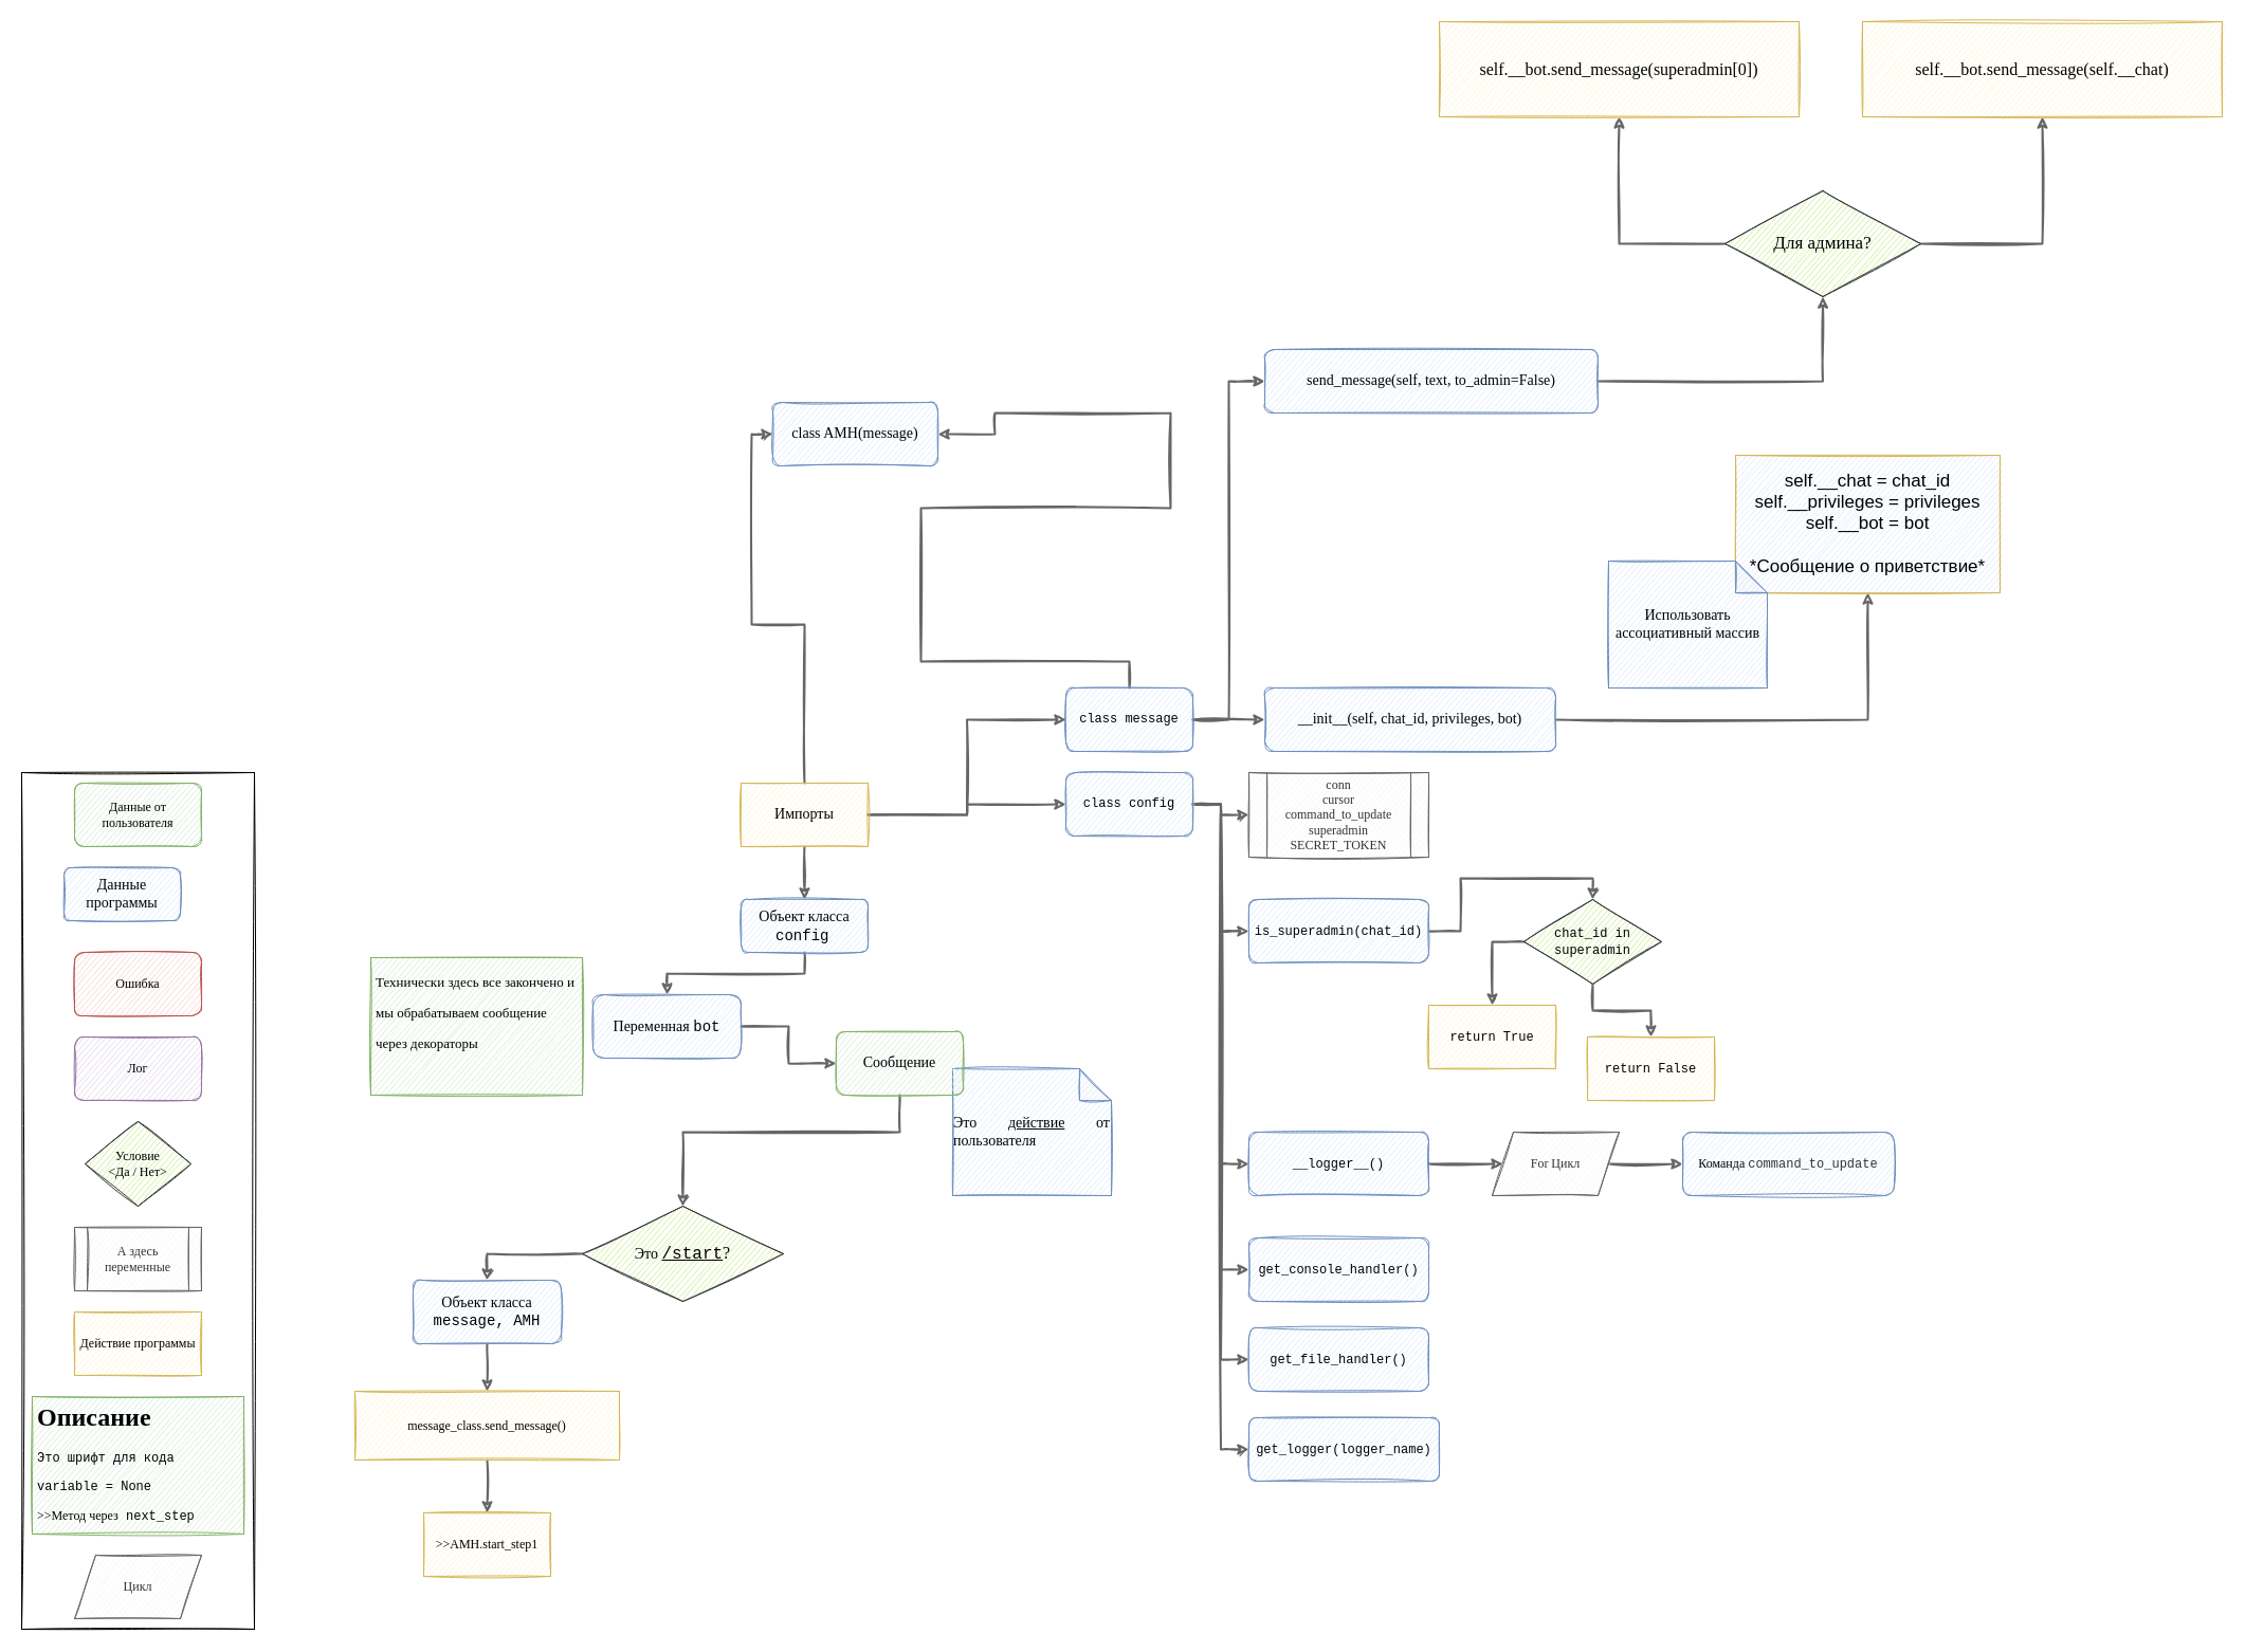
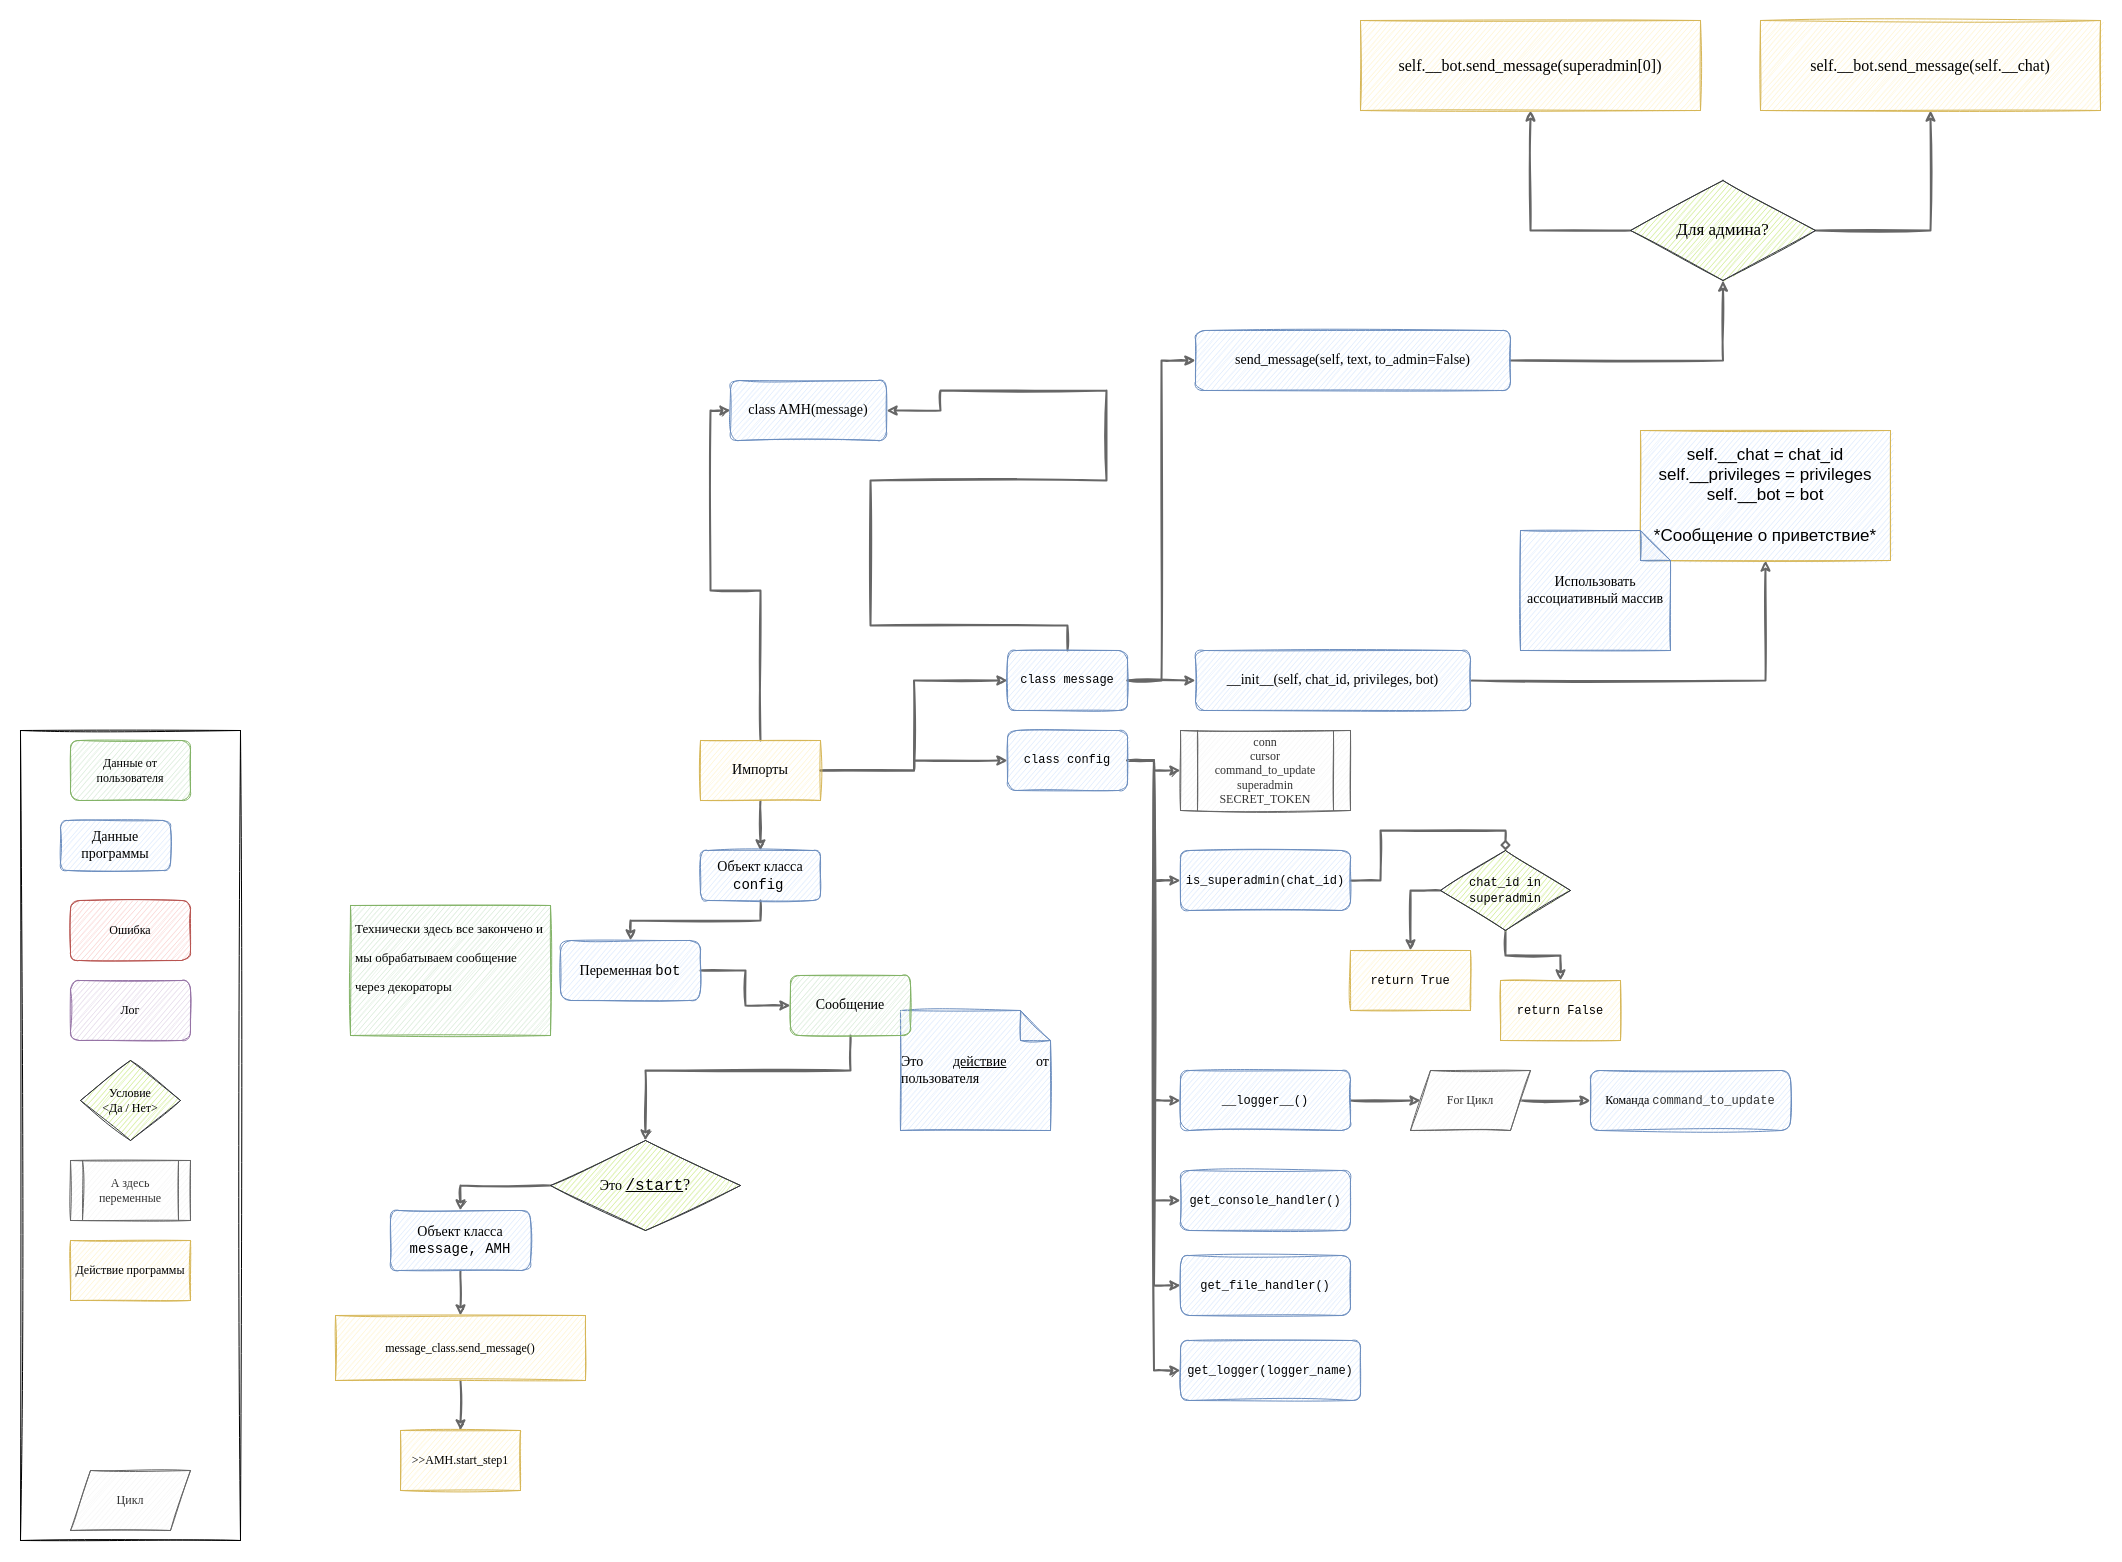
- <mxCell id="22" style="edgeStyle=orthogonalEdgeStyle;rounded=0;sketch=1;orthogonalLoop=1;jettySize=auto;html=1;entryX=0.5;entryY=0;entryDx=0;entryDy=0;shadow=0;strokeColor=#666666;strokeWidth=2;fillColor=#f5f5f5;" edge="1" parent="1" source="23" target="26"><mxGeometry relative="1" as="geometry"><Array as="points"><mxPoint x="1380" y="880" /><mxPoint x="1380" y="830" /><mxPoint x="1505" y="830" /></Array></mxGeometry></mxCell>
+ <mxCell id="22" style="edgeStyle=orthogonalEdgeStyle;rounded=0;sketch=1;orthogonalLoop=1;jettySize=auto;html=1;entryX=0.5;entryY=0;entryDx=0;entryDy=0;shadow=0;strokeColor=#666666;strokeWidth=2;fillColor=#f5f5f5;endArrow=diamond;" edge="1" parent="1" source="23" target="26"><mxGeometry relative="1" as="geometry"><Array as="points"><mxPoint x="1380" y="880" /><mxPoint x="1380" y="830" /><mxPoint x="1505" y="830" /></Array></mxGeometry></mxCell>
- <mxCell id="12" value="&lt;h1&gt;&lt;font data-font-src=&quot;https://fonts.googleapis.com/css?family=Comfortaa&quot; face=&quot;Comfortaa&quot;&gt;Описание&lt;/font&gt;&lt;/h1&gt;&lt;p&gt;&lt;font face=&quot;Courier New&quot;&gt;Это шрифт для кода&lt;/font&gt;&lt;/p&gt;&lt;p&gt;&lt;font face=&quot;Courier New&quot;&gt;variable = None&lt;/font&gt;&lt;/p&gt;&lt;p&gt;&lt;font face=&quot;Comfortaa&quot; data-font-src=&quot;https://fonts.googleapis.com/css?family=Comfortaa&quot;&gt;&amp;gt;&amp;gt;Метод через&lt;/font&gt;&lt;font face=&quot;Courier New&quot;&gt; next_step&lt;/font&gt;&lt;/p&gt;" style="text;html=1;strokeColor=#82b366;fillColor=#d5e8d4;spacing=5;spacingTop=-20;whiteSpace=wrap;overflow=hidden;rounded=0;sketch=1;" vertex="1" parent="1"><mxGeometry x="30" y="1320" width="200" height="130" as="geometry" /></mxCell>
